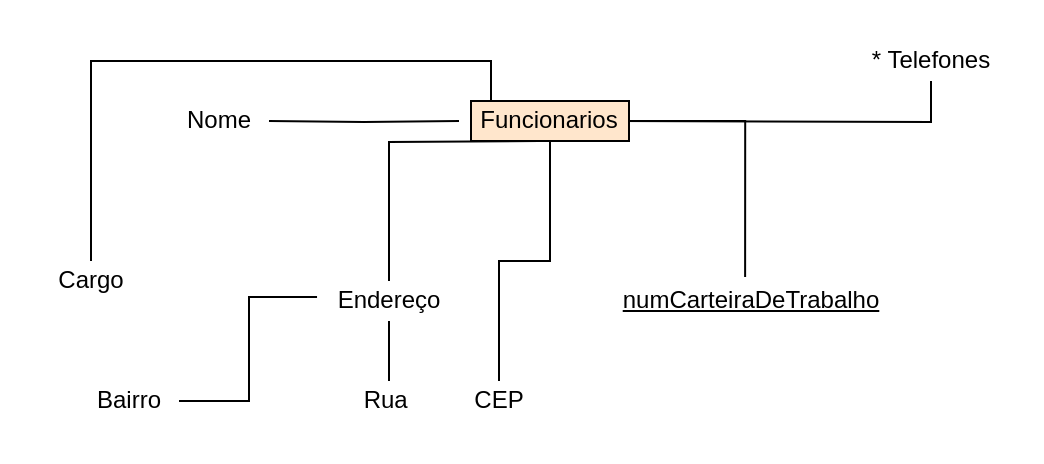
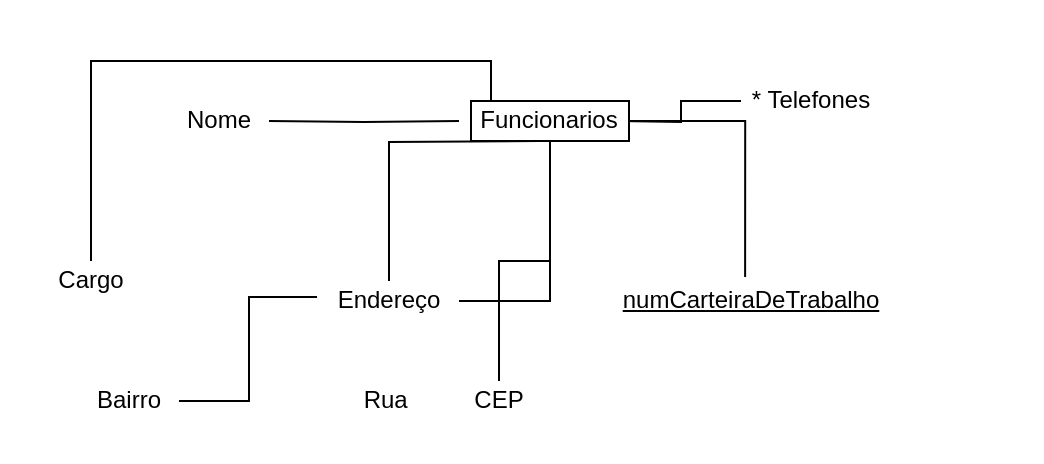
- <mxCell id="16" value="* Telefones" style="text;html=1;align=center;verticalAlign=middle;resizable=0;points=[];autosize=1;strokeColor=none;fillColor=none;" vertex="1" parent="1"><mxGeometry x="430" y="20" width="70" height="20" as="geometry" /></mxCell>
+ <mxCell id="16" value="* Telefones" style="text;html=1;align=center;verticalAlign=middle;resizable=0;points=[];autosize=1;strokeColor=none;fillColor=none;" vertex="1" parent="1"><mxGeometry x="370" y="40" width="70" height="20" as="geometry" /></mxCell>
- <mxCell id="18" value="Funcionarios" style="rounded=0;whiteSpace=wrap;html=1;fillColor=#ffe6cc;" vertex="1" parent="1"><mxGeometry x="235" y="50" width="79" height="20" as="geometry" /></mxCell>
+ <mxCell id="18" value="Funcionarios" style="rounded=0;whiteSpace=wrap;html=1;" vertex="1" parent="1"><mxGeometry x="235" y="50" width="79" height="20" as="geometry" /></mxCell>
- <mxCell id="9" value="" style="edgeStyle=orthogonalEdgeStyle;rounded=0;orthogonalLoop=1;jettySize=auto;html=1;endArrow=none;endFill=0;" edge="1" parent="1" source="10" target="11"><mxGeometry relative="1" as="geometry" /></mxCell>
+ <mxCell id="9" value="" style="edgeStyle=orthogonalEdgeStyle;rounded=0;orthogonalLoop=1;jettySize=auto;html=1;endArrow=none;endFill=0;" edge="1" parent="1" source="10" target="18"><mxGeometry relative="1" as="geometry" /></mxCell>
